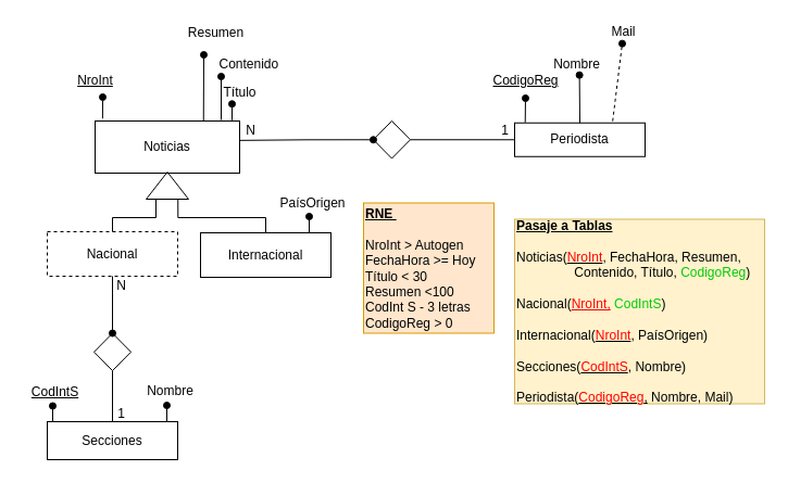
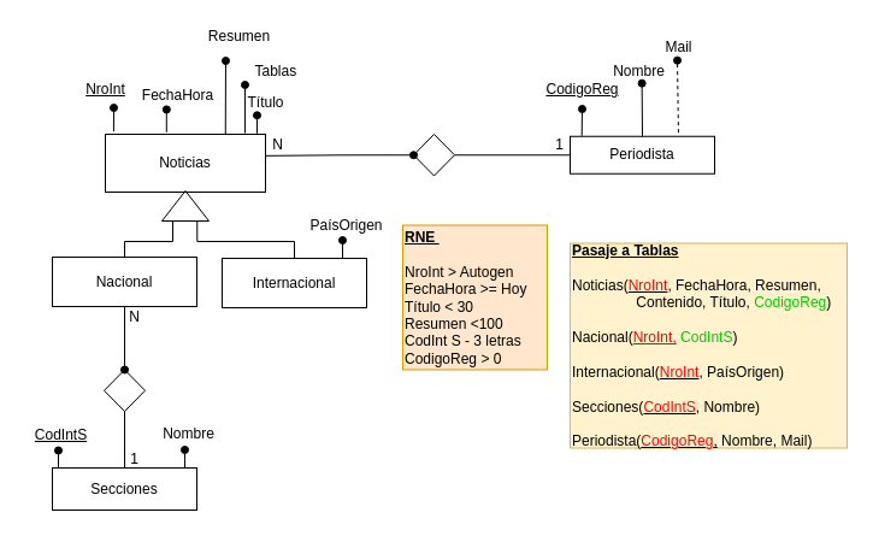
- <mxCell id="37" value="Mail" style="text;html=1;resizable=0;autosize=1;align=center;verticalAlign=middle;points=[];fillColor=none;strokeColor=none;rounded=0;" parent="1" vertex="1"><mxGeometry x="553" y="19.13" width="40" height="20" as="geometry" /></mxCell>
+ <mxCell id="37" value="Mail" style="text;html=1;resizable=0;autosize=1;align=center;verticalAlign=middle;points=[];fillColor=none;strokeColor=none;rounded=0;" parent="1" vertex="1"><mxGeometry x="543" y="29.13" width="40" height="20" as="geometry" /></mxCell>
- <mxCell id="36" value="Contenido&amp;nbsp;" style="text;html=1;resizable=0;autosize=1;align=center;verticalAlign=middle;points=[];fillColor=none;strokeColor=none;rounded=0;" parent="1" vertex="1"><mxGeometry x="195" y="49.13" width="70" height="20" as="geometry" /></mxCell>
+ <mxCell id="36" value="Tablas&amp;nbsp;" style="text;html=1;resizable=0;autosize=1;align=center;verticalAlign=middle;points=[];fillColor=none;strokeColor=none;rounded=0;" parent="1" vertex="1"><mxGeometry x="195" y="49.13" width="70" height="20" as="geometry" /></mxCell>
+ <mxCell id="24" value="FechaHora" style="text;html=1;resizable=0;autosize=1;align=center;verticalAlign=middle;points=[];fillColor=none;strokeColor=none;rounded=0;" parent="1" vertex="1"><mxGeometry x="112" y="69.13" width="70" height="20" as="geometry" /></mxCell>
+ <mxCell id="23" value="" style="endArrow=none;html=1;startArrow=oval;startFill=1;exitX=0.369;exitY=1.065;exitDx=0;exitDy=0;exitPerimeter=0;entryX=0.382;entryY=-0.036;entryDx=0;entryDy=0;entryPerimeter=0;" parent="1" source="24" target="2" edge="1"><mxGeometry width="50" height="50" relative="1" as="geometry"><mxPoint x="160" y="93.88" as="sourcePoint" /><mxPoint x="160" y="108.88" as="targetPoint" /></mxGeometry></mxCell>
- <mxCell id="4" value="Nacional" style="rounded=0;whiteSpace=wrap;html=1;fillColor=none;dashed=1;" parent="1" vertex="1"><mxGeometry x="43" y="213" width="120" height="41" as="geometry" /></mxCell>
+ <mxCell id="4" value="Nacional" style="rounded=0;whiteSpace=wrap;html=1;fillColor=none;" parent="1" vertex="1"><mxGeometry x="43" y="213" width="120" height="41" as="geometry" /></mxCell>
